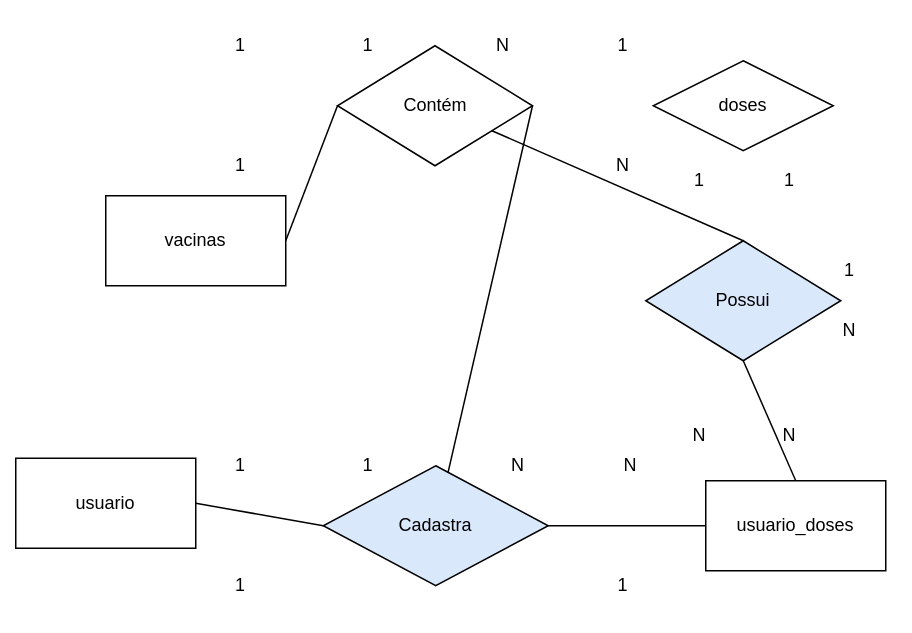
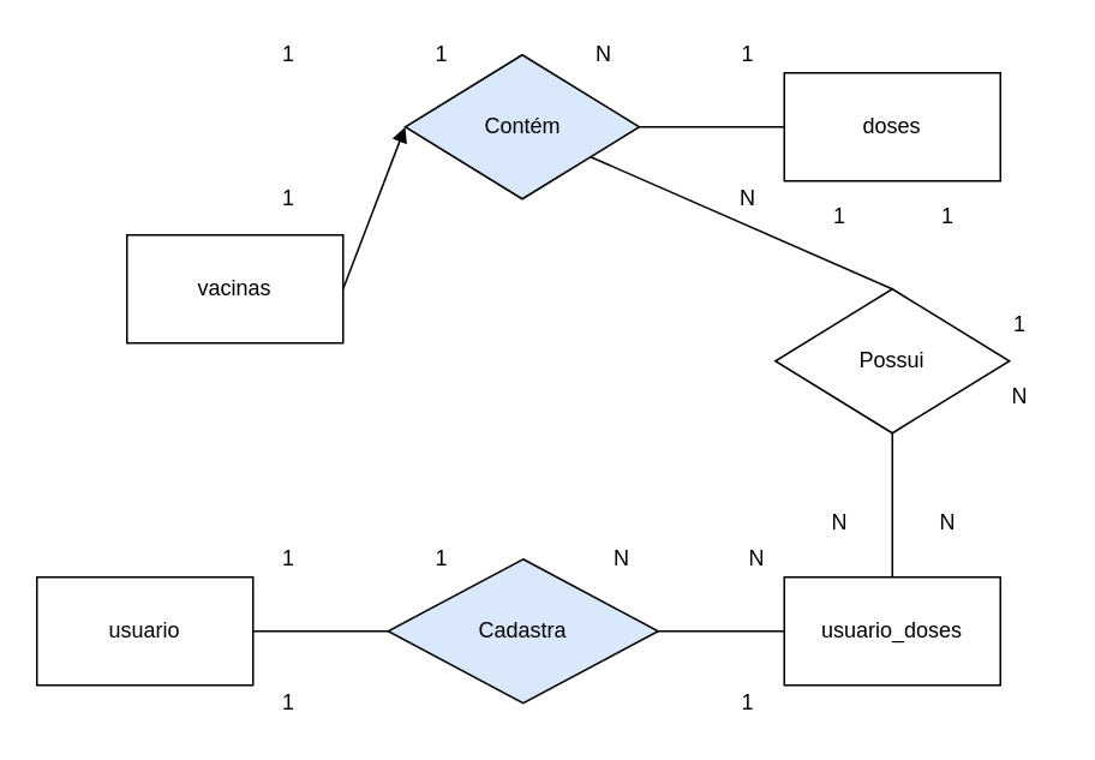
- <mxCell id="11" value="Contém" style="rhombus;whiteSpace=wrap;html=1;" parent="1" vertex="1"><mxGeometry x="224.5" y="30" width="130" height="80" as="geometry" /></mxCell>
+ <mxCell id="11" value="Contém" style="rhombus;whiteSpace=wrap;html=1;fillColor=#dae8fc;" parent="1" vertex="1"><mxGeometry x="224.5" y="30" width="130" height="80" as="geometry" /></mxCell>
- <mxCell id="3" value="doses" style="rhombus;whiteSpace=wrap;html=1;" parent="1" vertex="1"><mxGeometry x="435" y="40" width="120" height="60" as="geometry" /></mxCell>
+ <mxCell id="3" value="doses" style="rounded=0;whiteSpace=wrap;html=1;" parent="1" vertex="1"><mxGeometry x="435" y="40" width="120" height="60" as="geometry" /></mxCell>
- <mxCell id="18" value="" style="endArrow=none;html=1;exitX=1;exitY=0.5;exitDx=0;exitDy=0;entryX=0;entryY=0.5;entryDx=0;entryDy=0;" parent="1" source="10" target="11" edge="1"><mxGeometry width="50" height="50" relative="1" as="geometry"><mxPoint x="266" y="200" as="sourcePoint" /><mxPoint x="316" y="150" as="targetPoint" /></mxGeometry></mxCell>
+ <mxCell id="18" value="" style="endArrow=block;html=1;exitX=1;exitY=0.5;exitDx=0;exitDy=0;entryX=0;entryY=0.5;entryDx=0;entryDy=0;" parent="1" source="10" target="11" edge="1"><mxGeometry width="50" height="50" relative="1" as="geometry"><mxPoint x="266" y="200" as="sourcePoint" /><mxPoint x="316" y="150" as="targetPoint" /></mxGeometry></mxCell>
- <mxCell id="19" value="" style="endArrow=none;html=1;exitX=1;exitY=0.5;exitDx=0;exitDy=0;" parent="1" source="11" target="5" edge="1"><mxGeometry width="50" height="50" relative="1" as="geometry"><mxPoint x="355" y="90" as="sourcePoint" /><mxPoint x="439" y="69.5" as="targetPoint" /></mxGeometry></mxCell>
+ <mxCell id="19" value="" style="endArrow=none;html=1;entryX=0;entryY=0.5;entryDx=0;entryDy=0;exitX=1;exitY=0.5;exitDx=0;exitDy=0;" parent="1" source="11" target="3" edge="1"><mxGeometry width="50" height="50" relative="1" as="geometry"><mxPoint x="355" y="90" as="sourcePoint" /><mxPoint x="439" y="69.5" as="targetPoint" /></mxGeometry></mxCell>
- <mxCell id="24" value="Possui" style="rhombus;whiteSpace=wrap;html=1;fillColor=#dae8fc;" vertex="1" parent="1"><mxGeometry x="430" y="160" width="130" height="80" as="geometry" /></mxCell>
+ <mxCell id="24" value="Possui" style="rhombus;whiteSpace=wrap;html=1;" vertex="1" parent="1"><mxGeometry x="430" y="160" width="130" height="80" as="geometry" /></mxCell>
- <mxCell id="2" value="usuario" style="rounded=0;whiteSpace=wrap;html=1;" parent="1" vertex="1"><mxGeometry x="10" y="305" width="120" height="60" as="geometry" /></mxCell>
+ <mxCell id="2" value="usuario" style="rounded=0;whiteSpace=wrap;html=1;" parent="1" vertex="1"><mxGeometry x="20" y="320" width="120" height="60" as="geometry" /></mxCell>
- <mxCell id="4" value="usuario_doses" style="rounded=0;whiteSpace=wrap;html=1;" parent="1" vertex="1"><mxGeometry x="470" y="320" width="120" height="60" as="geometry" /></mxCell>
+ <mxCell id="4" value="usuario_doses" style="rounded=0;whiteSpace=wrap;html=1;" parent="1" vertex="1"><mxGeometry x="435" y="320" width="120" height="60" as="geometry" /></mxCell>
